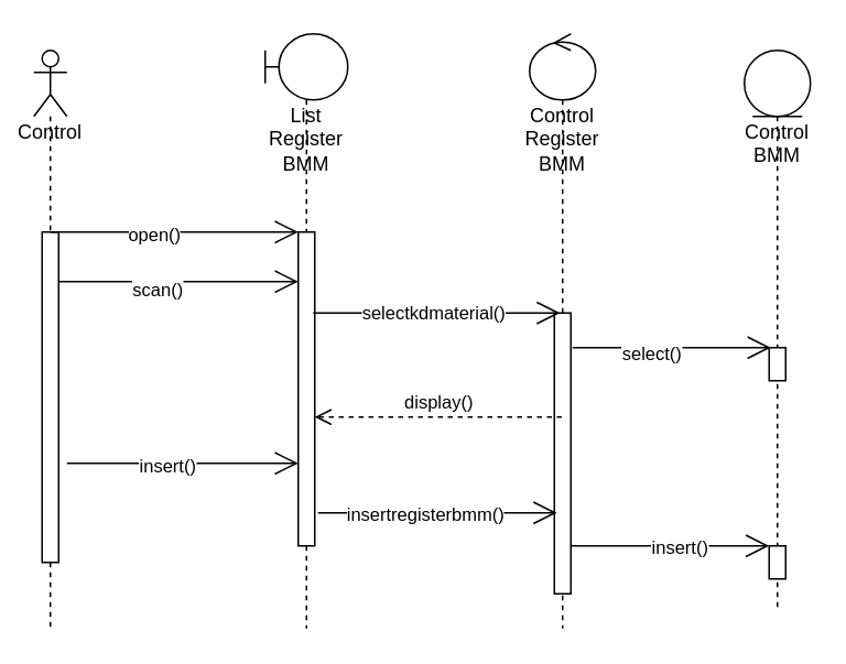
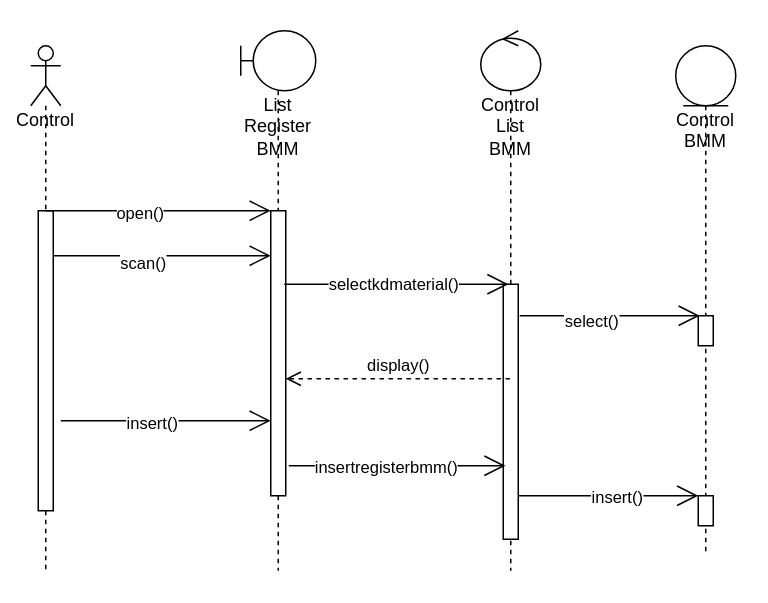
- <mxCell id="8" value="Control Register BMM" style="shape=umlLifeline;participant=umlControl;perimeter=lifelinePerimeter;whiteSpace=wrap;html=1;container=1;collapsible=0;recursiveResize=0;verticalAlign=top;spacingTop=36;outlineConnect=0;" parent="1" vertex="1"><mxGeometry x="320" y="20" width="40" height="360" as="geometry" /></mxCell>
+ <mxCell id="8" value="Control List BMM" style="shape=umlLifeline;participant=umlControl;perimeter=lifelinePerimeter;whiteSpace=wrap;html=1;container=1;collapsible=0;recursiveResize=0;verticalAlign=top;spacingTop=36;outlineConnect=0;" parent="1" vertex="1"><mxGeometry x="320" y="20" width="40" height="360" as="geometry" /></mxCell>
